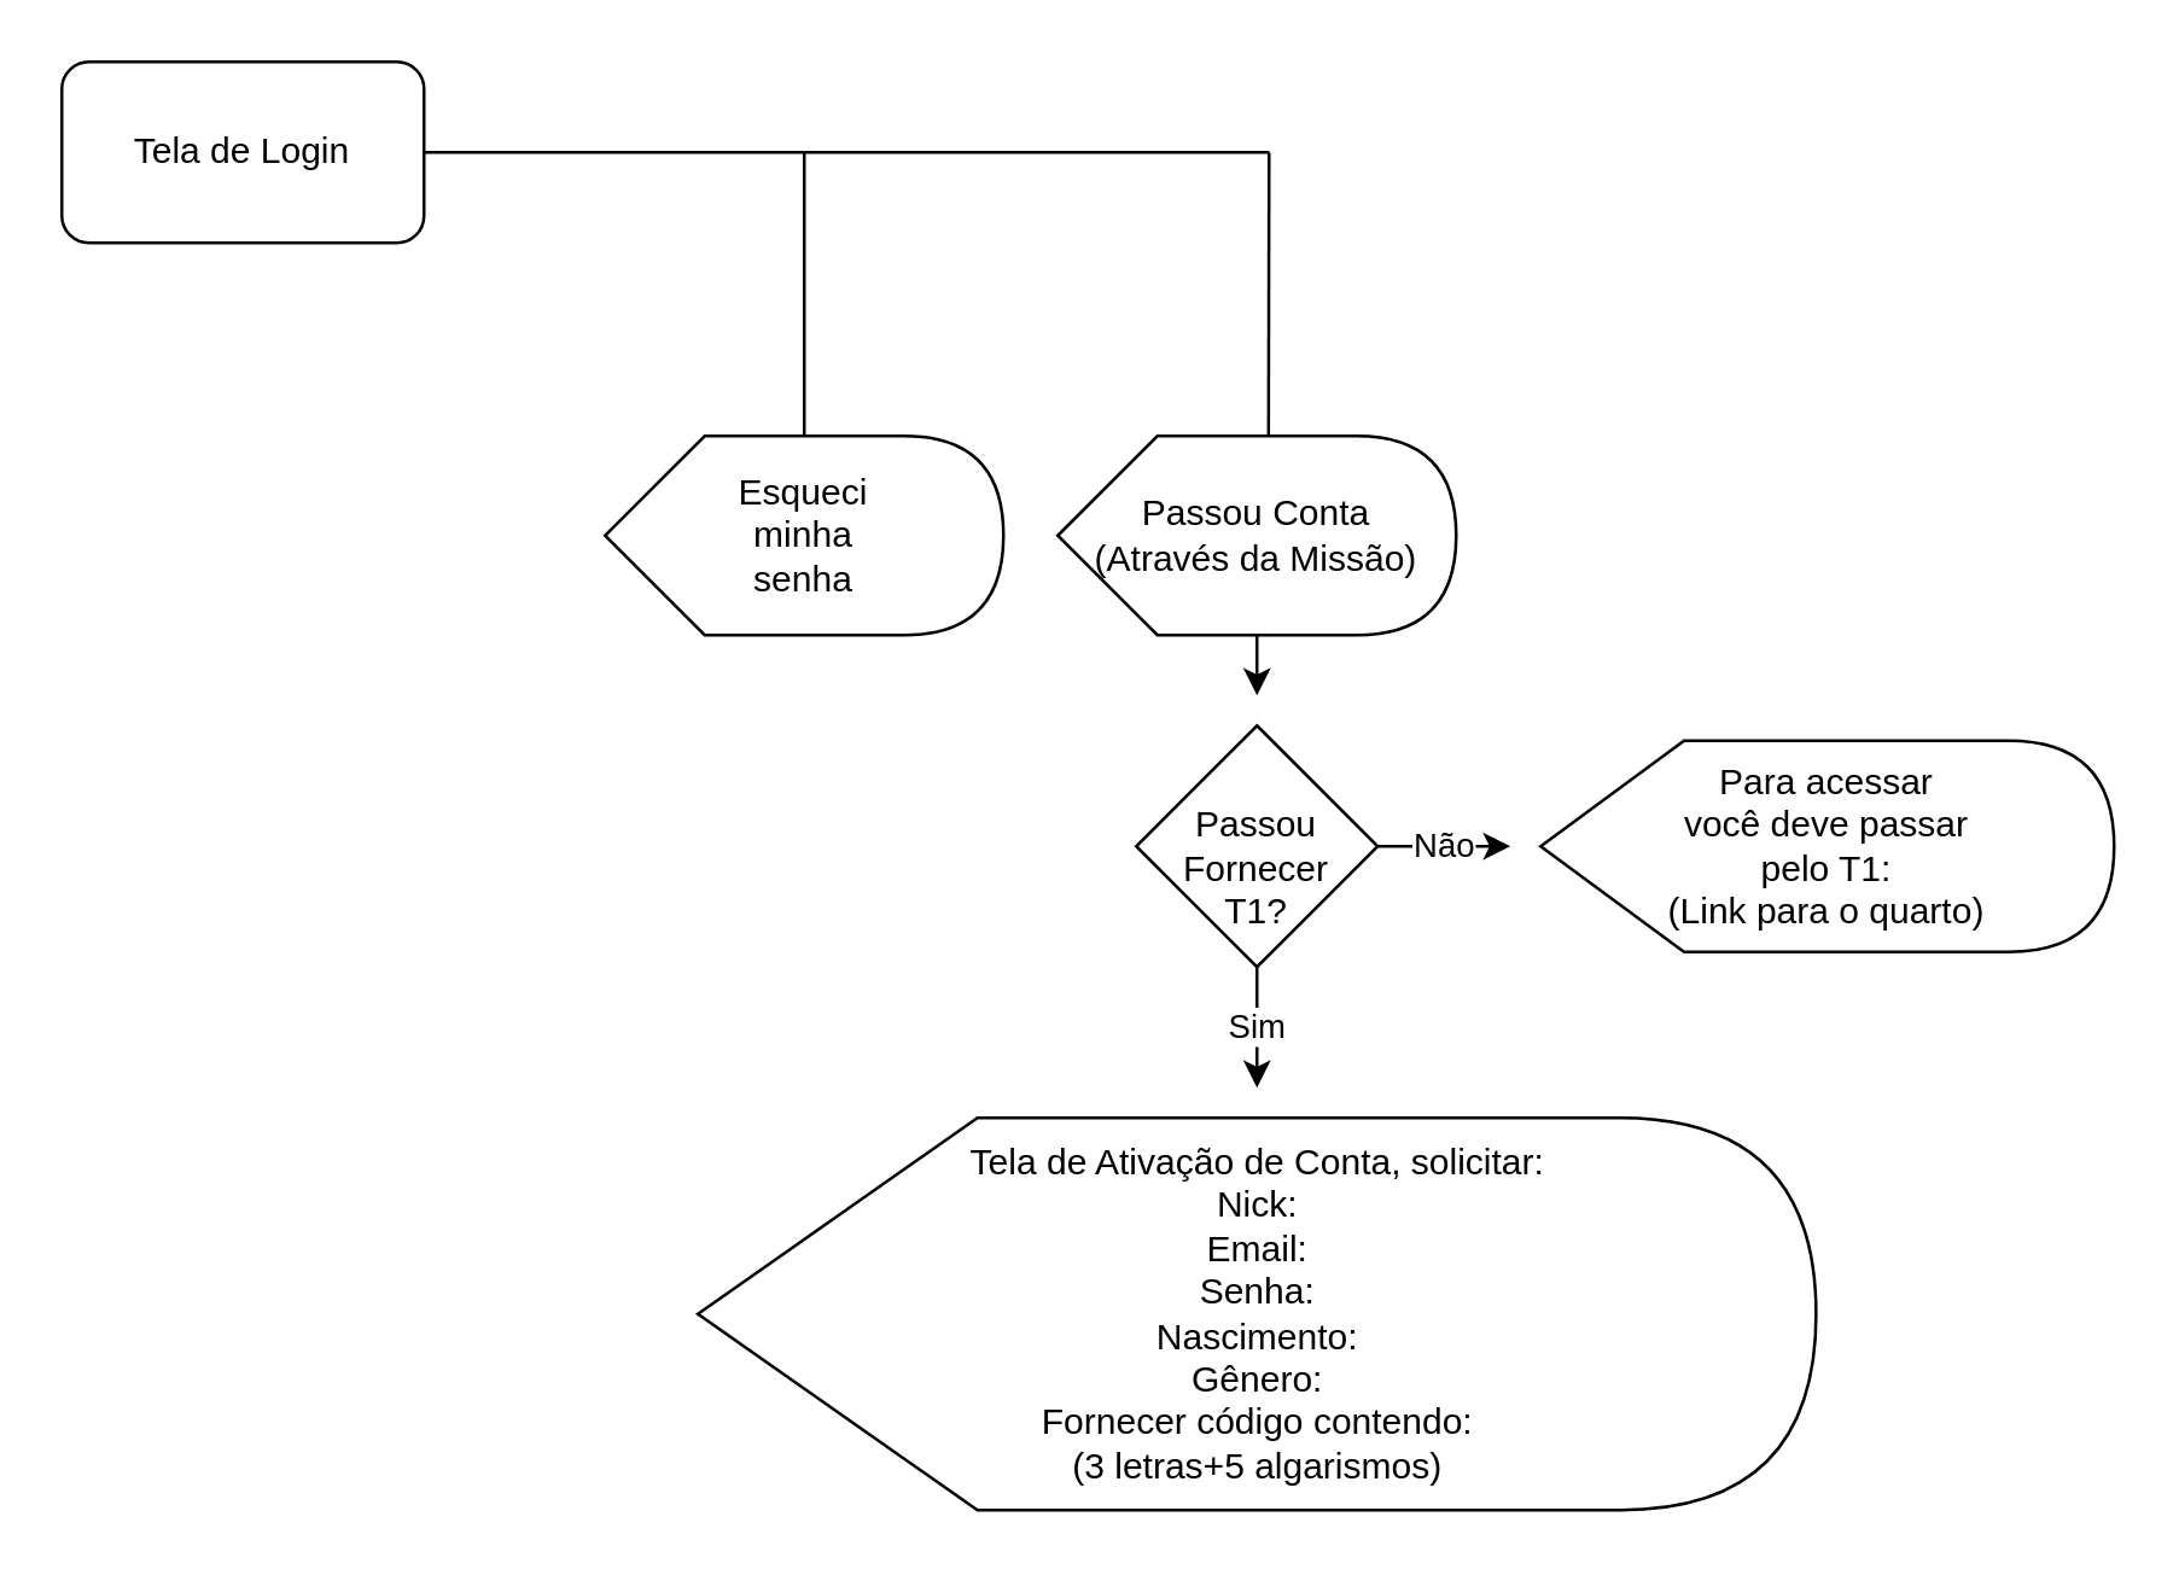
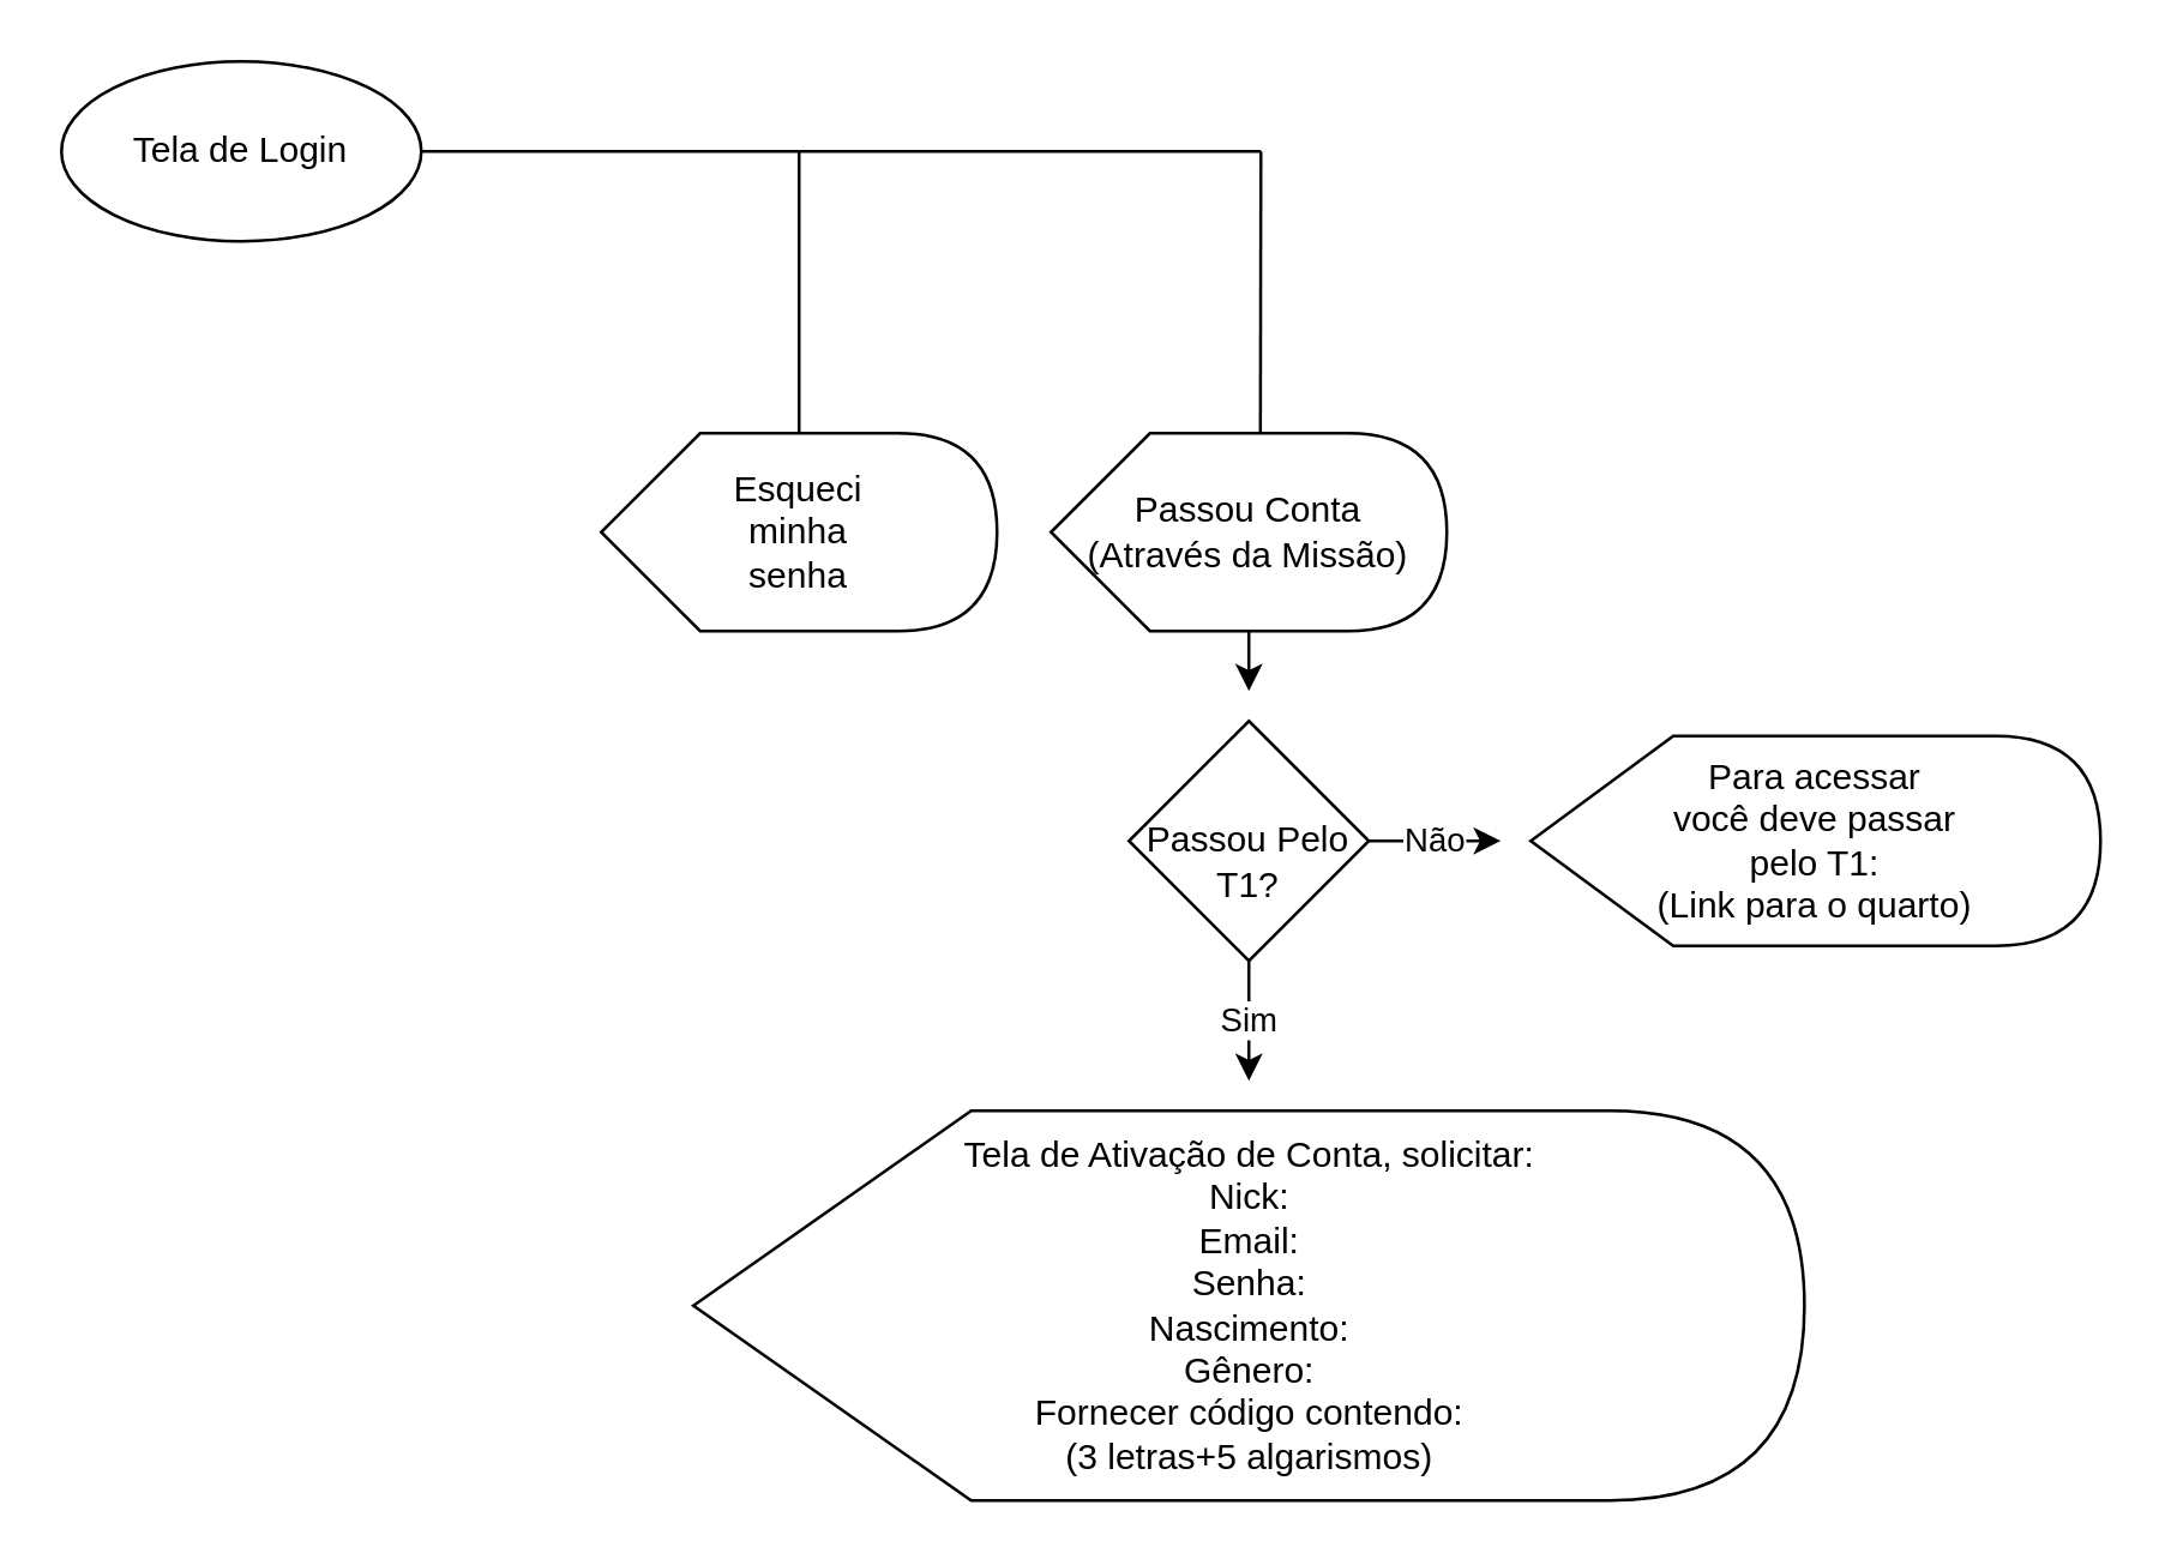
- <mxCell id="2" value="Tela de Login" style="rounded=1;whiteSpace=wrap;html=1;" parent="1" vertex="1"><mxGeometry x="20" y="20" width="120" height="60" as="geometry" /></mxCell>
+ <mxCell id="2" value="Tela de Login" style="ellipse;whiteSpace=wrap;html=1;" parent="1" vertex="1"><mxGeometry x="20" y="20" width="120" height="60" as="geometry" /></mxCell>
- <mxCell id="5" value="&lt;br&gt;Passou Fornecer&lt;br&gt;T1?" style="rhombus;whiteSpace=wrap;html=1;" parent="1" vertex="1"><mxGeometry x="376" y="240" width="80" height="80" as="geometry" /></mxCell>
+ <mxCell id="5" value="&lt;br&gt;Passou Pelo&lt;br&gt;T1?" style="rhombus;whiteSpace=wrap;html=1;" parent="1" vertex="1"><mxGeometry x="376" y="240" width="80" height="80" as="geometry" /></mxCell>
